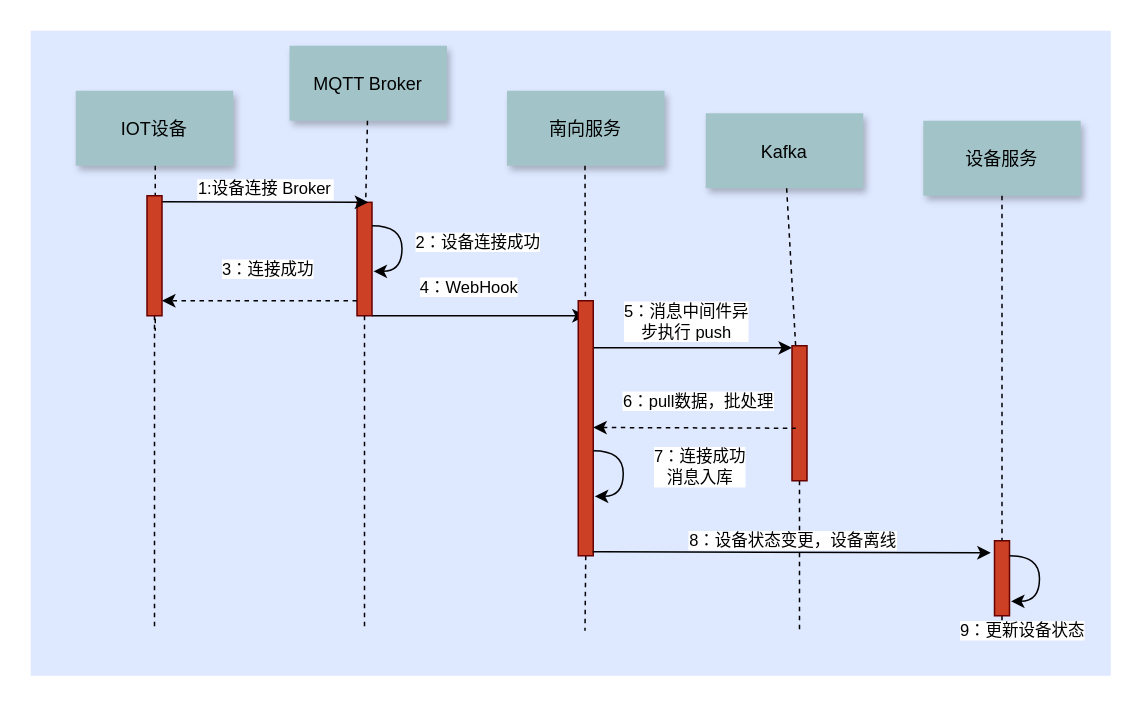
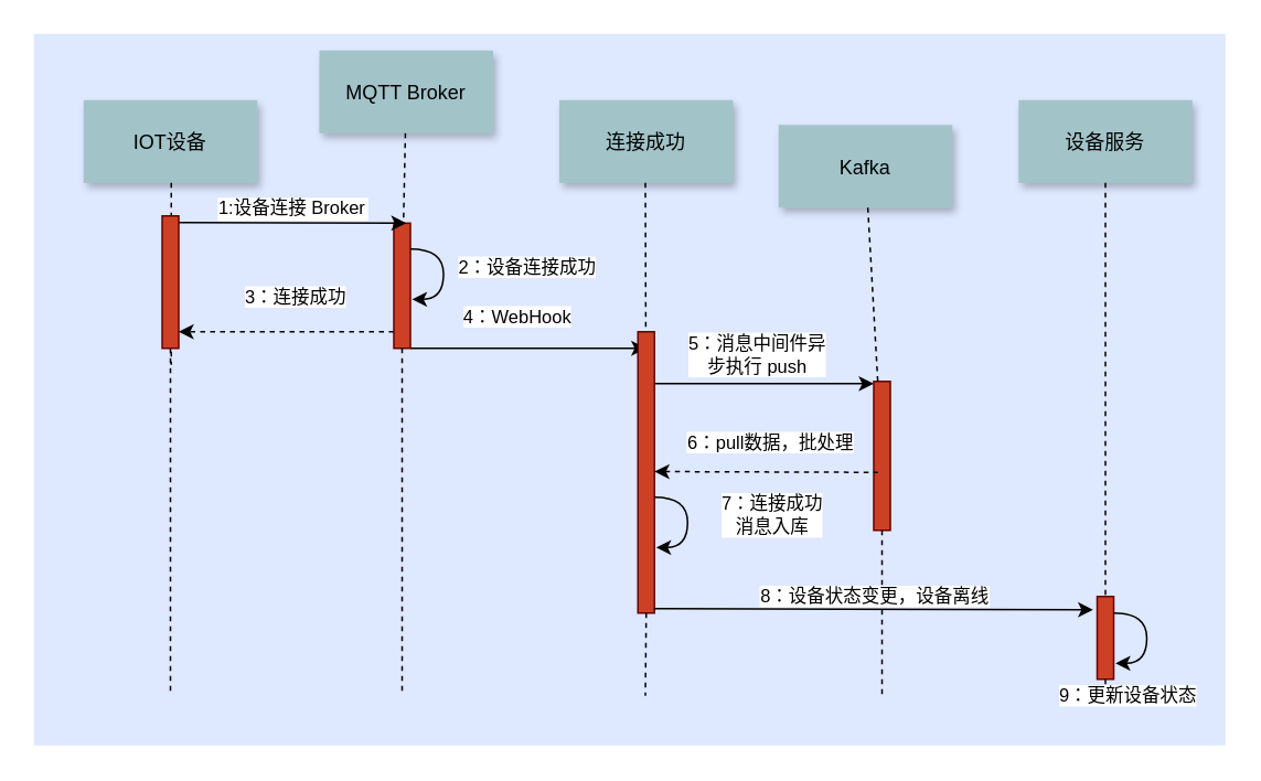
- <mxCell id="9" value="南向服务" style="shadow=1;fillColor=#A2C4C9;strokeColor=none" vertex="1" parent="1"><mxGeometry x="337.504" y="60" width="105" height="50" as="geometry" /></mxCell>
+ <mxCell id="9" value="连接成功" style="shadow=1;fillColor=#A2C4C9;strokeColor=none" vertex="1" parent="1"><mxGeometry x="337.504" y="60" width="105" height="50" as="geometry" /></mxCell>
- <mxCell id="33" value="设备服务" style="shadow=1;fillColor=#A2C4C9;strokeColor=none" vertex="1" parent="1"><mxGeometry x="615" y="80" width="105" height="50" as="geometry" /></mxCell>
+ <mxCell id="33" value="设备服务" style="shadow=1;fillColor=#A2C4C9;strokeColor=none" vertex="1" parent="1"><mxGeometry x="615" y="60" width="105" height="50" as="geometry" /></mxCell>
